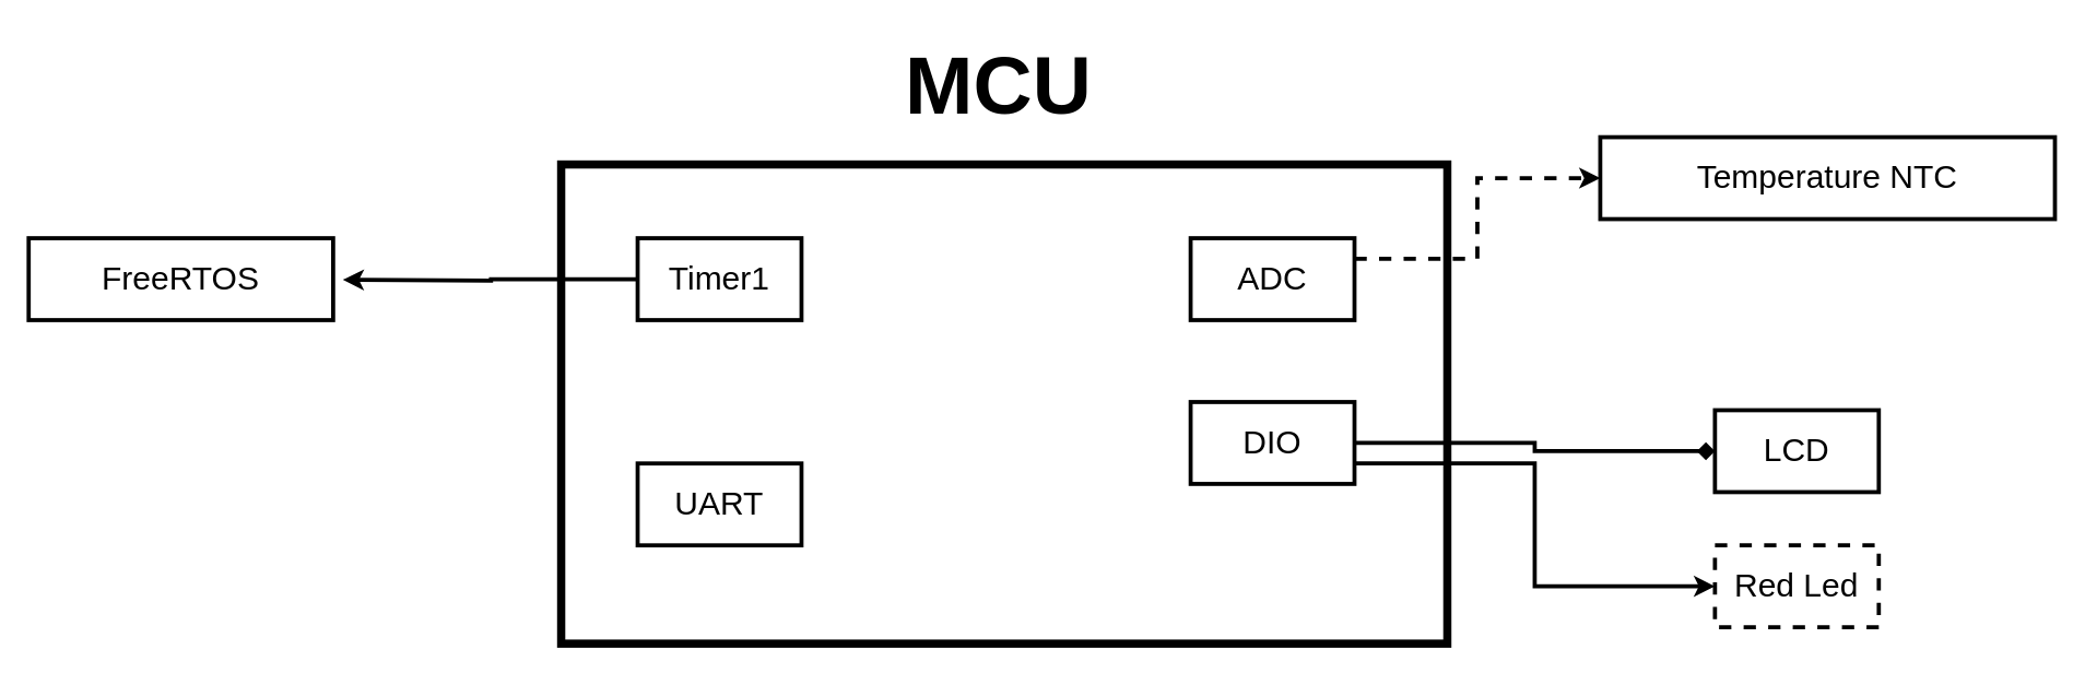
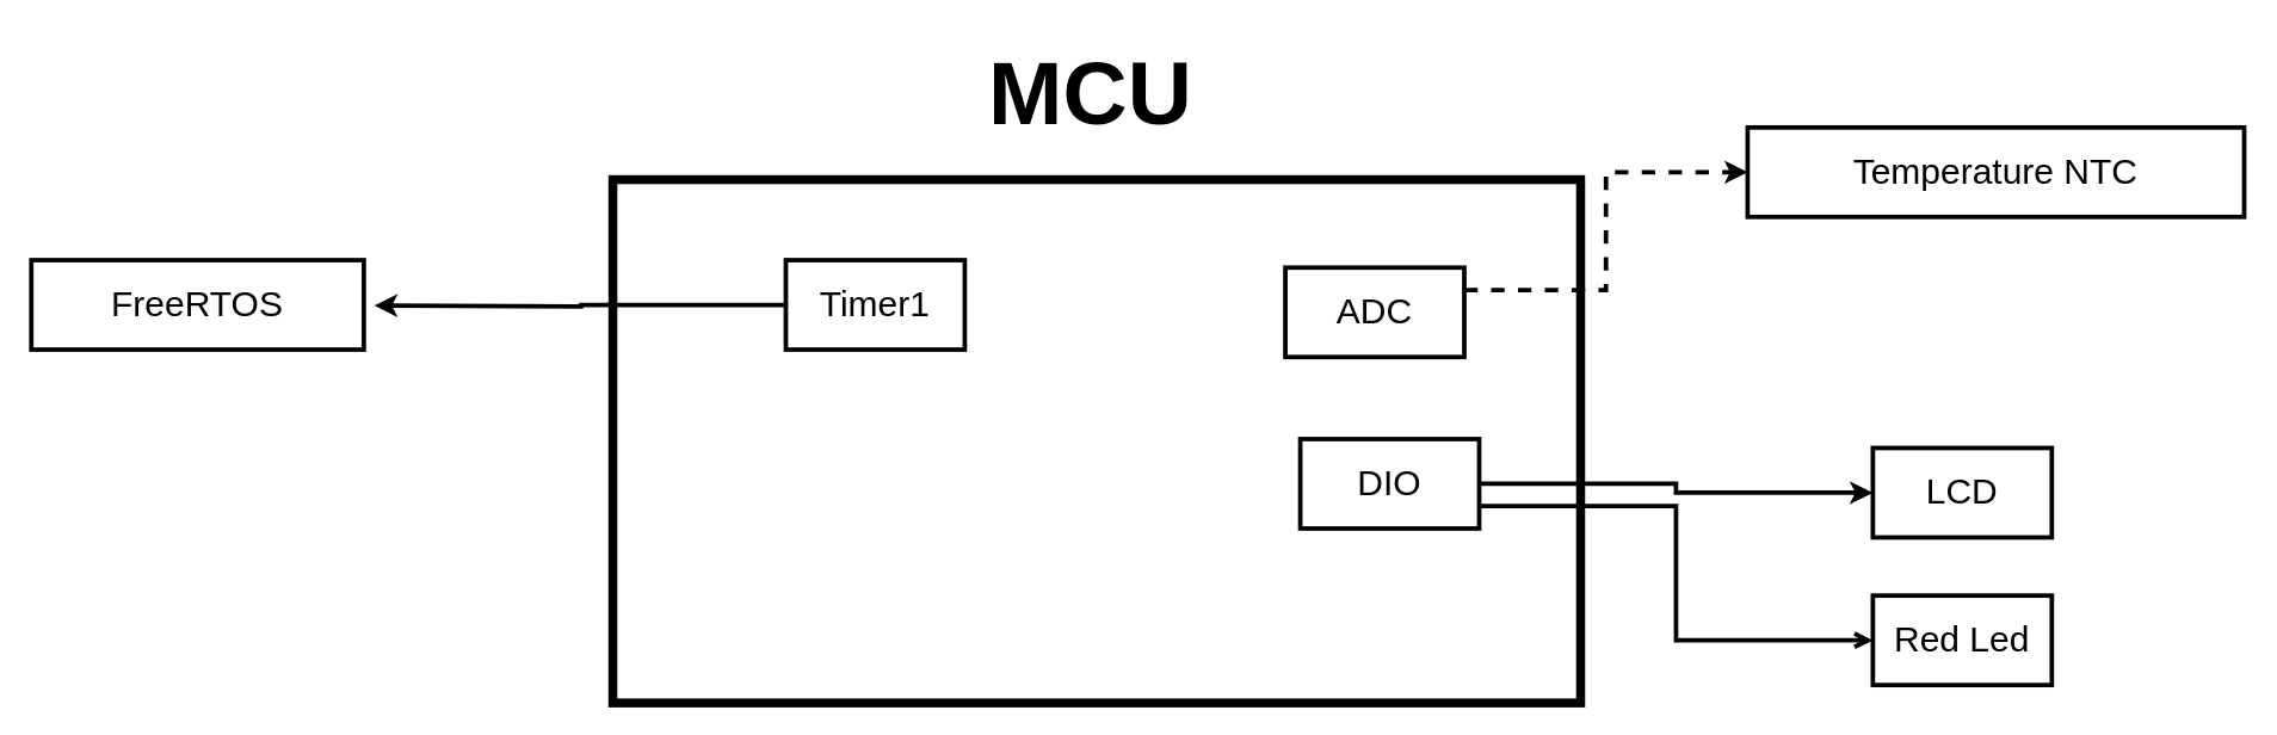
- <mxCell id="13" value="&lt;font style=&quot;font-size: 24px;&quot;&gt;Temperature NTC&lt;/font&gt;" style="rounded=0;whiteSpace=wrap;html=1;strokeWidth=3;" parent="1" vertex="1"><mxGeometry x="1171" y="100" width="333" height="60" as="geometry" /></mxCell>
+ <mxCell id="13" value="&lt;font style=&quot;font-size: 24px;&quot;&gt;Temperature NTC&lt;/font&gt;" style="rounded=0;whiteSpace=wrap;html=1;strokeWidth=3;" parent="1" vertex="1"><mxGeometry x="1171" y="85" width="333" height="60" as="geometry" /></mxCell>
- <mxCell id="5" value="&lt;font style=&quot;font-size: 24px;&quot;&gt;Timer1&lt;/font&gt;" style="rounded=0;whiteSpace=wrap;html=1;strokeWidth=3;" parent="1" vertex="1"><mxGeometry x="466" y="174" width="120" height="60" as="geometry" /></mxCell>
+ <mxCell id="5" value="&lt;font style=&quot;font-size: 24px;&quot;&gt;Timer1&lt;/font&gt;" style="rounded=0;whiteSpace=wrap;html=1;strokeWidth=3;" parent="1" vertex="1"><mxGeometry x="526" y="174" width="120" height="60" as="geometry" /></mxCell>
- <mxCell id="8" value="&lt;font style=&quot;font-size: 24px;&quot;&gt;ADC&lt;/font&gt;" style="rounded=0;whiteSpace=wrap;html=1;strokeWidth=3;" parent="1" vertex="1"><mxGeometry x="871" y="174" width="120" height="60" as="geometry" /></mxCell>
+ <mxCell id="8" value="&lt;font style=&quot;font-size: 24px;&quot;&gt;ADC&lt;/font&gt;" style="rounded=0;whiteSpace=wrap;html=1;strokeWidth=3;" parent="1" vertex="1"><mxGeometry x="861" y="179" width="120" height="60" as="geometry" /></mxCell>
- <mxCell id="9" style="edgeStyle=orthogonalEdgeStyle;rounded=0;orthogonalLoop=1;jettySize=auto;html=1;exitX=1;exitY=0.5;exitDx=0;exitDy=0;strokeWidth=3;entryX=0;entryY=0.5;entryDx=0;entryDy=0;endArrow=diamond;" parent="1" source="11" edge="1" target="14"><mxGeometry relative="1" as="geometry"><mxPoint x="1216.231" y="374.615" as="targetPoint" /></mxGeometry></mxCell>
+ <mxCell id="9" style="edgeStyle=orthogonalEdgeStyle;rounded=0;orthogonalLoop=1;jettySize=auto;html=1;exitX=1;exitY=0.5;exitDx=0;exitDy=0;strokeWidth=3;entryX=0;entryY=0.5;entryDx=0;entryDy=0;" parent="1" source="11" edge="1" target="14"><mxGeometry relative="1" as="geometry"><mxPoint x="1216.231" y="374.615" as="targetPoint" /></mxGeometry></mxCell>
- <mxCell id="6" value="&lt;font style=&quot;font-size: 24px;&quot;&gt;UART&lt;/font&gt;" style="rounded=0;whiteSpace=wrap;html=1;strokeWidth=3;" parent="1" vertex="1"><mxGeometry x="466" y="339" width="120" height="60" as="geometry" /></mxCell>
- <mxCell id="10" style="edgeStyle=orthogonalEdgeStyle;rounded=0;orthogonalLoop=1;jettySize=auto;html=1;exitX=1;exitY=0.75;exitDx=0;exitDy=0;entryX=0;entryY=0.5;entryDx=0;entryDy=0;strokeWidth=3;" parent="1" source="11" target="15" edge="1"><mxGeometry relative="1" as="geometry" /></mxCell>
+ <mxCell id="10" style="edgeStyle=orthogonalEdgeStyle;rounded=0;orthogonalLoop=1;jettySize=auto;html=1;exitX=1;exitY=0.75;exitDx=0;exitDy=0;entryX=0;entryY=0.5;entryDx=0;entryDy=0;strokeWidth=3;endArrow=open;" parent="1" source="11" target="15" edge="1"><mxGeometry relative="1" as="geometry" /></mxCell>
- <mxCell id="15" value="&lt;font style=&quot;font-size: 24px;&quot;&gt;Red Led&lt;/font&gt;" style="rounded=0;whiteSpace=wrap;html=1;strokeWidth=3;dashed=1;" parent="1" vertex="1"><mxGeometry x="1255" y="399" width="120" height="60" as="geometry" /></mxCell>
+ <mxCell id="15" value="&lt;font style=&quot;font-size: 24px;&quot;&gt;Red Led&lt;/font&gt;" style="rounded=0;whiteSpace=wrap;html=1;strokeWidth=3;" parent="1" vertex="1"><mxGeometry x="1255" y="399" width="120" height="60" as="geometry" /></mxCell>
